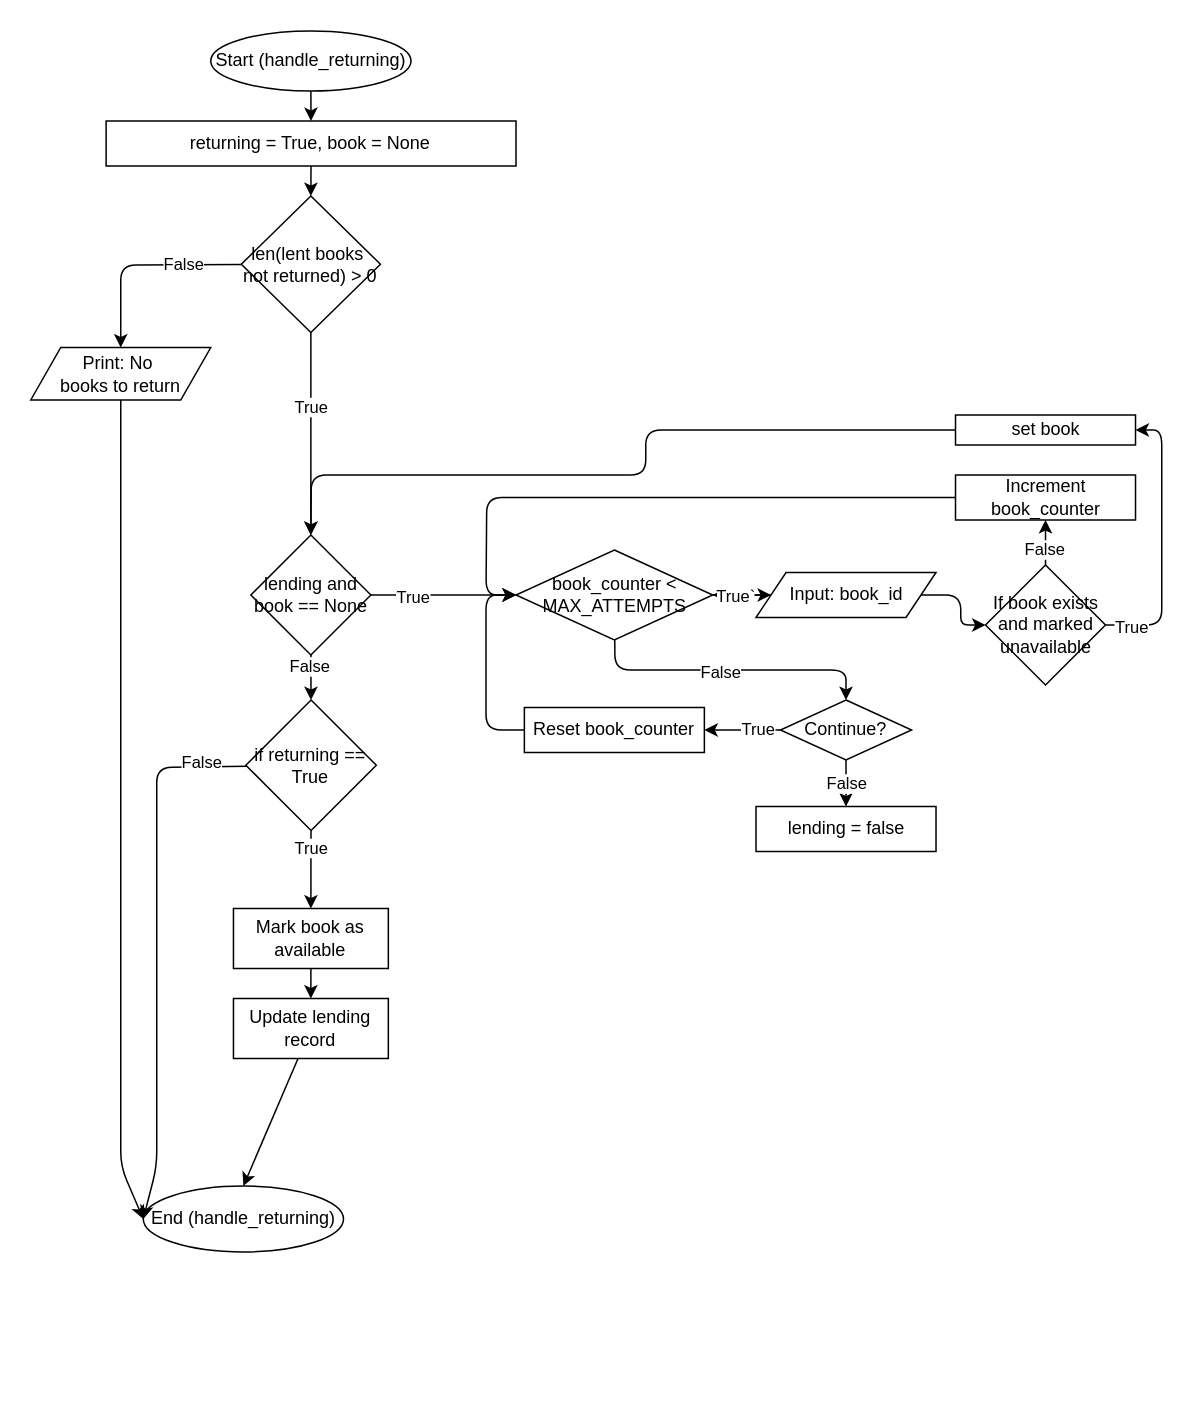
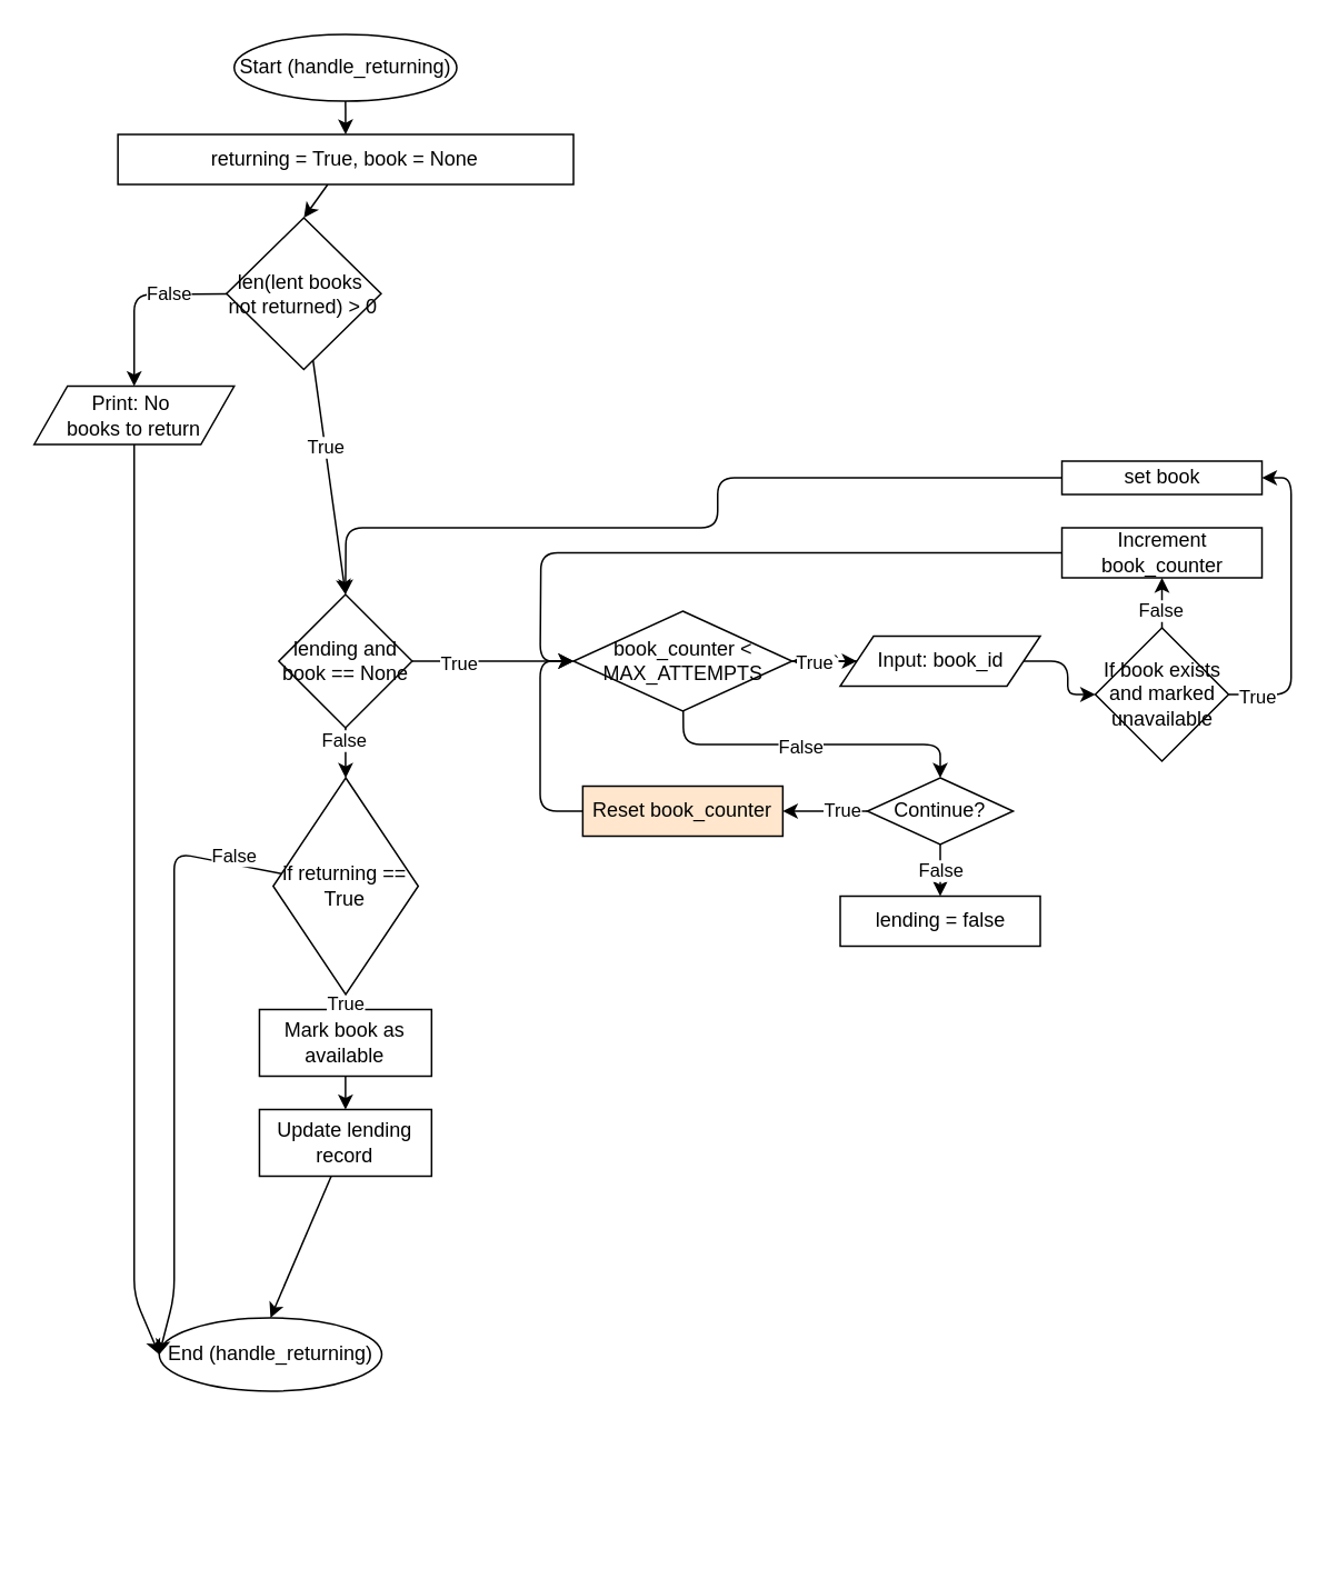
- <mxCell id="28" value="len(lent books&amp;nbsp;&lt;div&gt;not returned) &amp;gt; 0&lt;/div&gt;" style="rhombus;whiteSpace=wrap;html=1;" parent="1" vertex="1"><mxGeometry x="160.38" y="130" width="92.75" height="91" as="geometry" /></mxCell>
+ <mxCell id="28" value="len(lent books&amp;nbsp;&lt;div&gt;not returned) &amp;gt; 0&lt;/div&gt;" style="rhombus;whiteSpace=wrap;html=1;" parent="1" vertex="1"><mxGeometry x="135.38" y="130" width="92.75" height="91" as="geometry" /></mxCell>
- <mxCell id="23" value="Reset book_counter" style="whiteSpace=wrap;html=1;" parent="1" vertex="1"><mxGeometry x="349.08" y="471" width="120" height="30" as="geometry" /></mxCell>
+ <mxCell id="23" value="Reset book_counter" style="whiteSpace=wrap;html=1;fillColor=#ffe6cc;" parent="1" vertex="1"><mxGeometry x="349.08" y="471" width="120" height="30" as="geometry" /></mxCell>
- <mxCell id="38" value="if returning == True" style="rhombus;whiteSpace=wrap;html=1;" parent="1" vertex="1"><mxGeometry x="163.38" y="466" width="87" height="87" as="geometry" /></mxCell>
+ <mxCell id="38" value="if returning == True" style="rhombus;whiteSpace=wrap;html=1;" parent="1" vertex="1"><mxGeometry x="163.38" y="466" width="87" height="130" as="geometry" /></mxCell>
